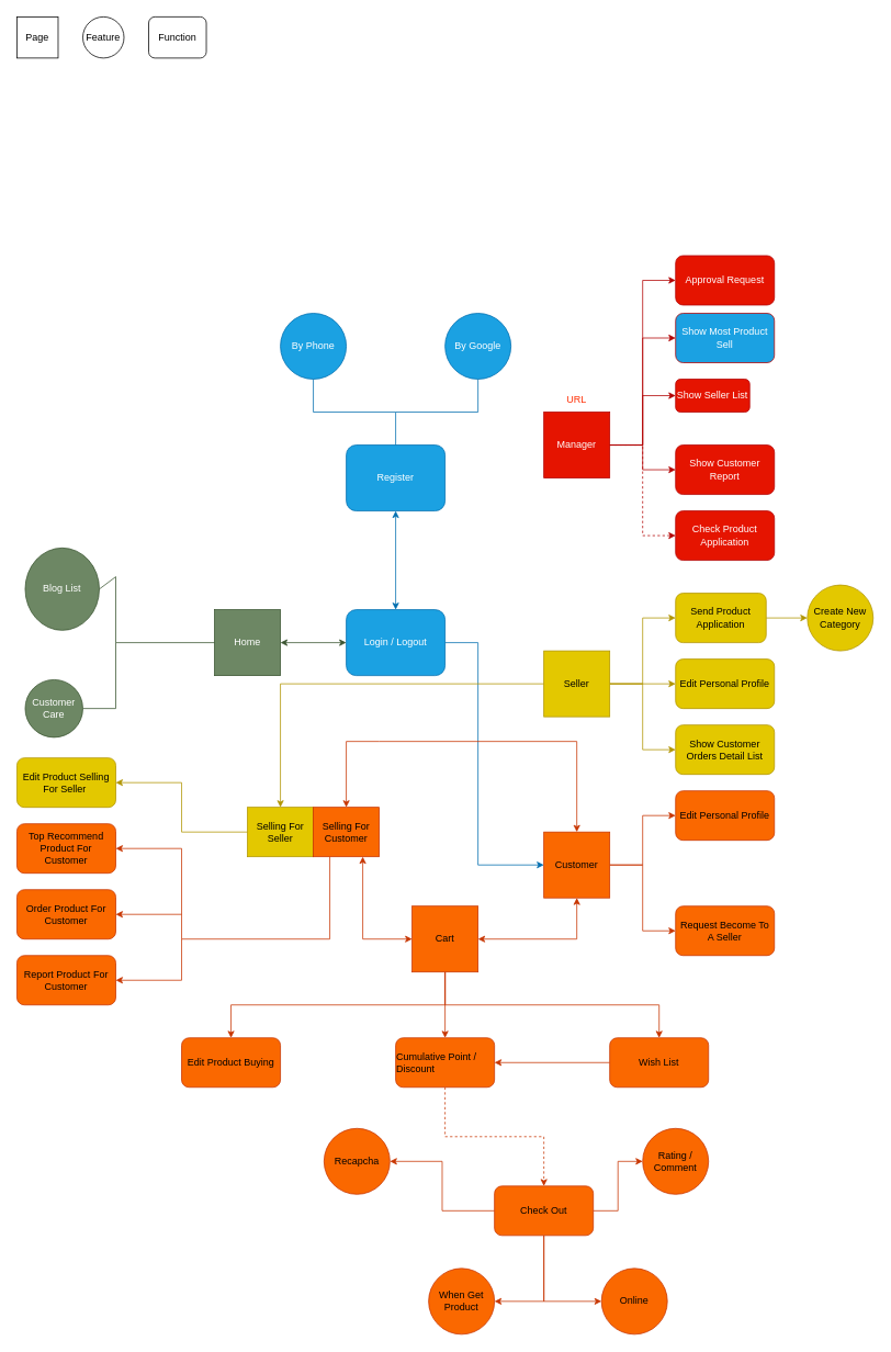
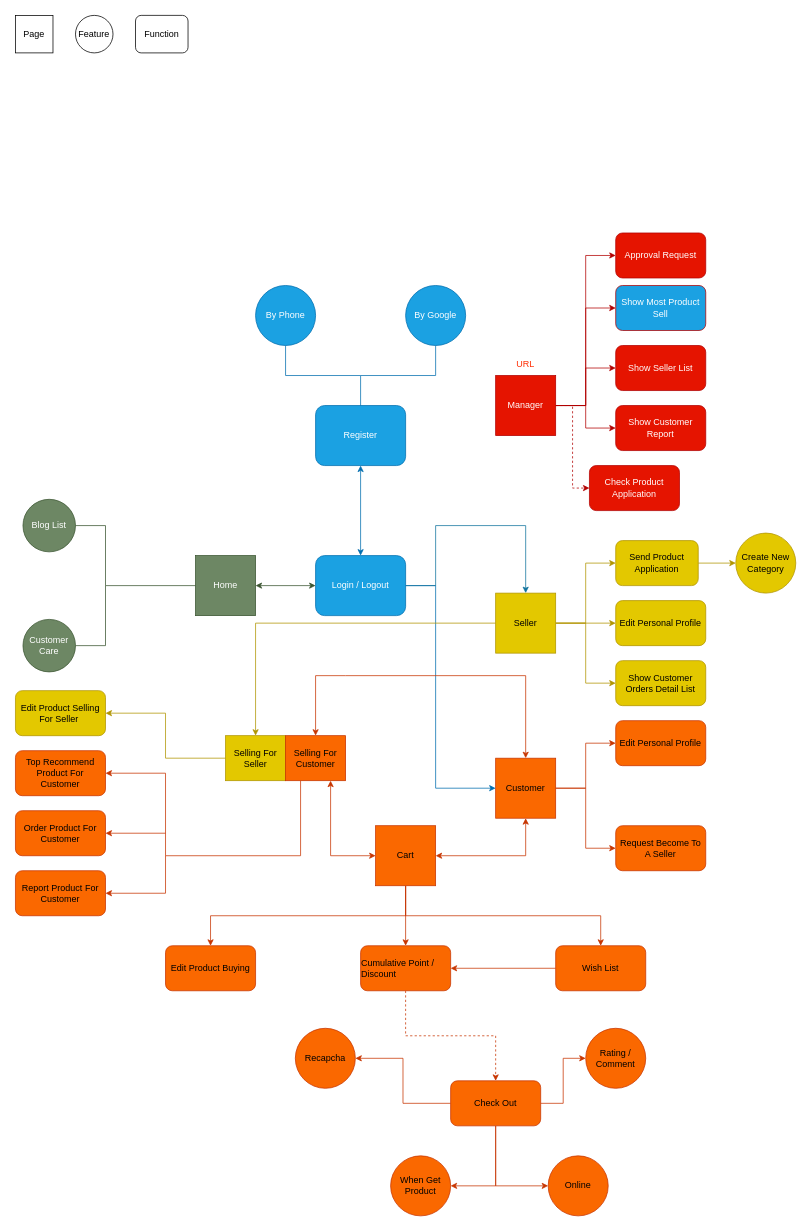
- <mxCell id="30" value="Show Seller List" style="rounded=1;whiteSpace=wrap;html=1;fillColor=#e51400;fontColor=#ffffff;strokeColor=#B20000;" parent="1" vertex="1"><mxGeometry x="820" y="460" width="90" height="40" as="geometry" /></mxCell>
+ <mxCell id="30" value="Show Seller List" style="rounded=1;whiteSpace=wrap;html=1;fillColor=#e51400;fontColor=#ffffff;strokeColor=#B20000;" parent="1" vertex="1"><mxGeometry x="820" y="460" width="120" height="60" as="geometry" /></mxCell>
- <mxCell id="32" value="Check Product Application" style="rounded=1;whiteSpace=wrap;html=1;fillColor=#e51400;fontColor=#ffffff;strokeColor=#B20000;" parent="1" vertex="1"><mxGeometry x="820" y="620" width="120" height="60" as="geometry" /></mxCell>
+ <mxCell id="32" value="Check Product Application" style="rounded=1;whiteSpace=wrap;html=1;fillColor=#e51400;fontColor=#ffffff;strokeColor=#B20000;" parent="1" vertex="1"><mxGeometry x="785" y="620" width="120" height="60" as="geometry" /></mxCell>
+ <mxCell id="9" style="edgeStyle=orthogonalEdgeStyle;rounded=0;orthogonalLoop=1;jettySize=auto;html=1;entryX=0.5;entryY=0;entryDx=0;entryDy=0;strokeColor=#10739e;fontSize=12;fontColor=#000000;fillColor=#b1ddf0;" edge="1" parent="1" source="10" target="25"><mxGeometry relative="1" as="geometry"><Array as="points"><mxPoint x="580" y="780" /><mxPoint x="580" y="700" /><mxPoint x="700" y="700" /></Array></mxGeometry></mxCell>
- <mxCell id="6" value="Blog List" style="ellipse;whiteSpace=wrap;html=1;aspect=fixed;fillColor=#6d8764;strokeColor=#3A5431;fontColor=#ffffff;" parent="1" vertex="1"><mxGeometry x="30" y="665" width="90" height="100" as="geometry" /></mxCell>
+ <mxCell id="6" value="Blog List" style="ellipse;whiteSpace=wrap;html=1;aspect=fixed;fillColor=#6d8764;strokeColor=#3A5431;fontColor=#ffffff;" parent="1" vertex="1"><mxGeometry x="30" y="665" width="70" height="70" as="geometry" /></mxCell>
